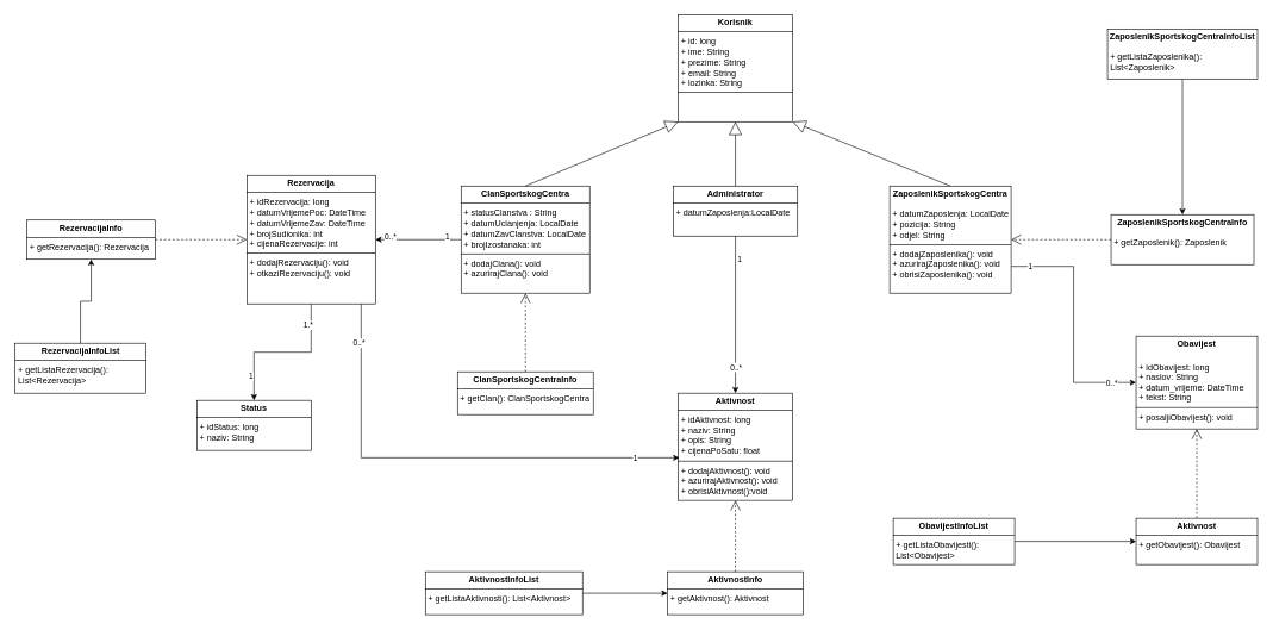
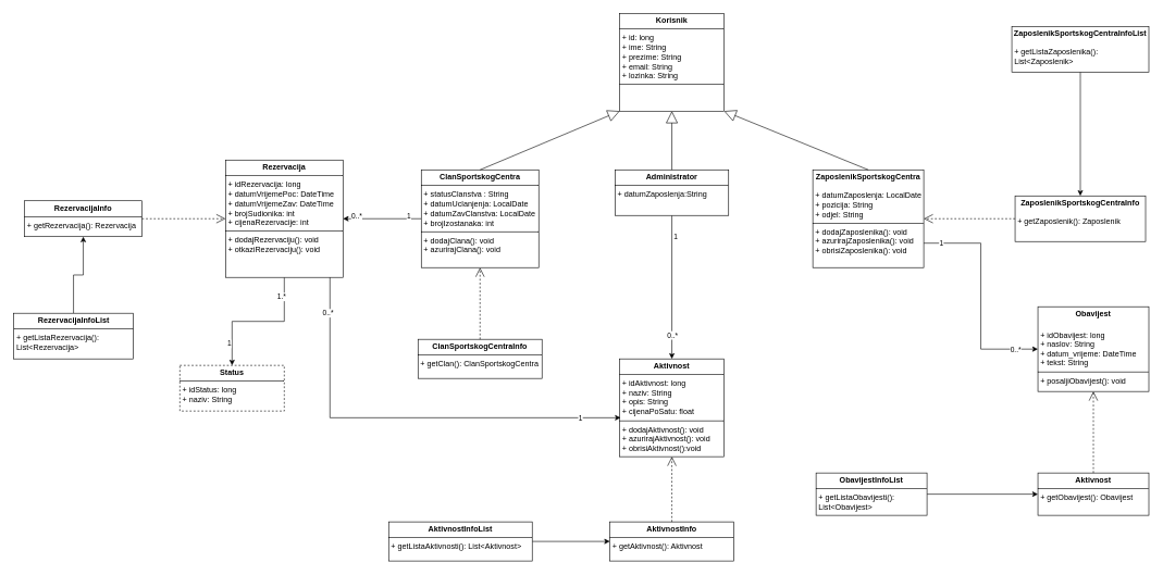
- <mxCell id="6" value="&lt;p style=&quot;margin:0px;margin-top:4px;text-align:center;&quot;&gt;&lt;b&gt;Administrator&lt;/b&gt;&lt;/p&gt;&lt;hr size=&quot;1&quot; style=&quot;border-style:solid;&quot;&gt;&lt;p style=&quot;margin:0px;margin-left:4px;&quot;&gt;+ datumZaposlenja:LocalDate&lt;/p&gt;&lt;p style=&quot;margin:0px;margin-left:4px;&quot;&gt;&lt;br&gt;&lt;/p&gt;" style="verticalAlign=top;align=left;overflow=fill;html=1;whiteSpace=wrap;" vertex="1" parent="1"><mxGeometry x="942" y="260" width="174" height="70" as="geometry" /></mxCell>
+ <mxCell id="6" value="&lt;p style=&quot;margin:0px;margin-top:4px;text-align:center;&quot;&gt;&lt;b&gt;Administrator&lt;/b&gt;&lt;/p&gt;&lt;hr size=&quot;1&quot; style=&quot;border-style:solid;&quot;&gt;&lt;p style=&quot;margin:0px;margin-left:4px;&quot;&gt;+ datumZaposlenja:String&lt;/p&gt;&lt;p style=&quot;margin:0px;margin-left:4px;&quot;&gt;&lt;br&gt;&lt;/p&gt;" style="verticalAlign=top;align=left;overflow=fill;html=1;whiteSpace=wrap;" vertex="1" parent="1"><mxGeometry x="942" y="260" width="174" height="70" as="geometry" /></mxCell>
- <mxCell id="37" value="&lt;p style=&quot;margin:0px;margin-top:4px;text-align:center;&quot;&gt;&lt;b&gt;Status&lt;/b&gt;&lt;/p&gt;&lt;hr size=&quot;1&quot; style=&quot;border-style:solid;&quot;&gt;&lt;p style=&quot;margin:0px;margin-left:4px;&quot;&gt;+ idStatus: long&lt;/p&gt;&lt;p style=&quot;margin:0px;margin-left:4px;&quot;&gt;+ naziv: String&lt;br&gt;&lt;/p&gt;&lt;p style=&quot;margin:0px;margin-left:4px;&quot;&gt;&lt;br&gt;&lt;/p&gt;&lt;hr size=&quot;1&quot; style=&quot;border-style:solid;&quot;&gt;&lt;p style=&quot;margin:0px;margin-left:4px;&quot;&gt;&lt;br&gt;&lt;/p&gt;" style="verticalAlign=top;align=left;overflow=fill;html=1;whiteSpace=wrap;" vertex="1" parent="1"><mxGeometry x="275" y="560" width="160" height="70" as="geometry" /></mxCell>
+ <mxCell id="37" value="&lt;p style=&quot;margin:0px;margin-top:4px;text-align:center;&quot;&gt;&lt;b&gt;Status&lt;/b&gt;&lt;/p&gt;&lt;hr size=&quot;1&quot; style=&quot;border-style:solid;&quot;&gt;&lt;p style=&quot;margin:0px;margin-left:4px;&quot;&gt;+ idStatus: long&lt;/p&gt;&lt;p style=&quot;margin:0px;margin-left:4px;&quot;&gt;+ naziv: String&lt;br&gt;&lt;/p&gt;&lt;p style=&quot;margin:0px;margin-left:4px;&quot;&gt;&lt;br&gt;&lt;/p&gt;&lt;hr size=&quot;1&quot; style=&quot;border-style:solid;&quot;&gt;&lt;p style=&quot;margin:0px;margin-left:4px;&quot;&gt;&lt;br&gt;&lt;/p&gt;" style="verticalAlign=top;align=left;overflow=fill;html=1;whiteSpace=wrap;dashed=1;" vertex="1" parent="1"><mxGeometry x="275" y="560" width="160" height="70" as="geometry" /></mxCell>
